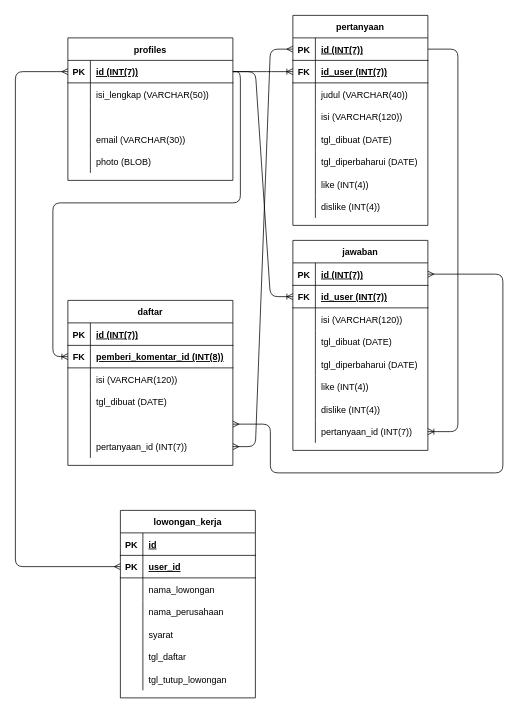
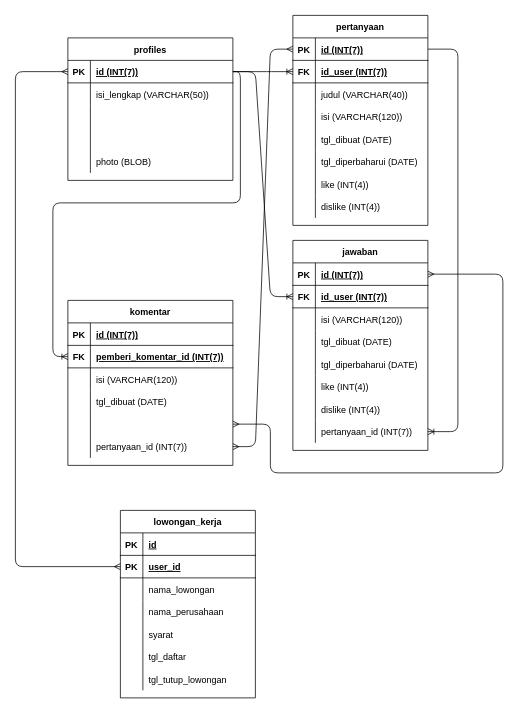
- <mxCell id="13" value="email (VARCHAR(30))" style="shape=partialRectangle;connectable=0;fillColor=none;top=0;left=0;bottom=0;right=0;align=left;spacingLeft=6;overflow=hidden;" vertex="1" parent="11"><mxGeometry x="30" width="190" height="30" as="geometry" /></mxCell>
- <mxCell id="73" value="daftar" style="shape=table;startSize=30;container=1;collapsible=1;childLayout=tableLayout;fixedRows=1;rowLines=0;fontStyle=1;align=center;resizeLast=1;" vertex="1" parent="1"><mxGeometry x="90" y="400" width="220" height="220" as="geometry" /></mxCell>
+ <mxCell id="73" value="komentar" style="shape=table;startSize=30;container=1;collapsible=1;childLayout=tableLayout;fixedRows=1;rowLines=0;fontStyle=1;align=center;resizeLast=1;" vertex="1" parent="1"><mxGeometry x="90" y="400" width="220" height="220" as="geometry" /></mxCell>
- <mxCell id="79" value="pemberi_komentar_id (INT(8))" style="shape=partialRectangle;connectable=0;fillColor=none;top=0;left=0;bottom=0;right=0;align=left;spacingLeft=6;fontStyle=5;overflow=hidden;" vertex="1" parent="77"><mxGeometry x="30" width="190" height="30" as="geometry" /></mxCell>
+ <mxCell id="79" value="pemberi_komentar_id (INT(7))" style="shape=partialRectangle;connectable=0;fillColor=none;top=0;left=0;bottom=0;right=0;align=left;spacingLeft=6;fontStyle=5;overflow=hidden;" vertex="1" parent="77"><mxGeometry x="30" width="190" height="30" as="geometry" /></mxCell>
